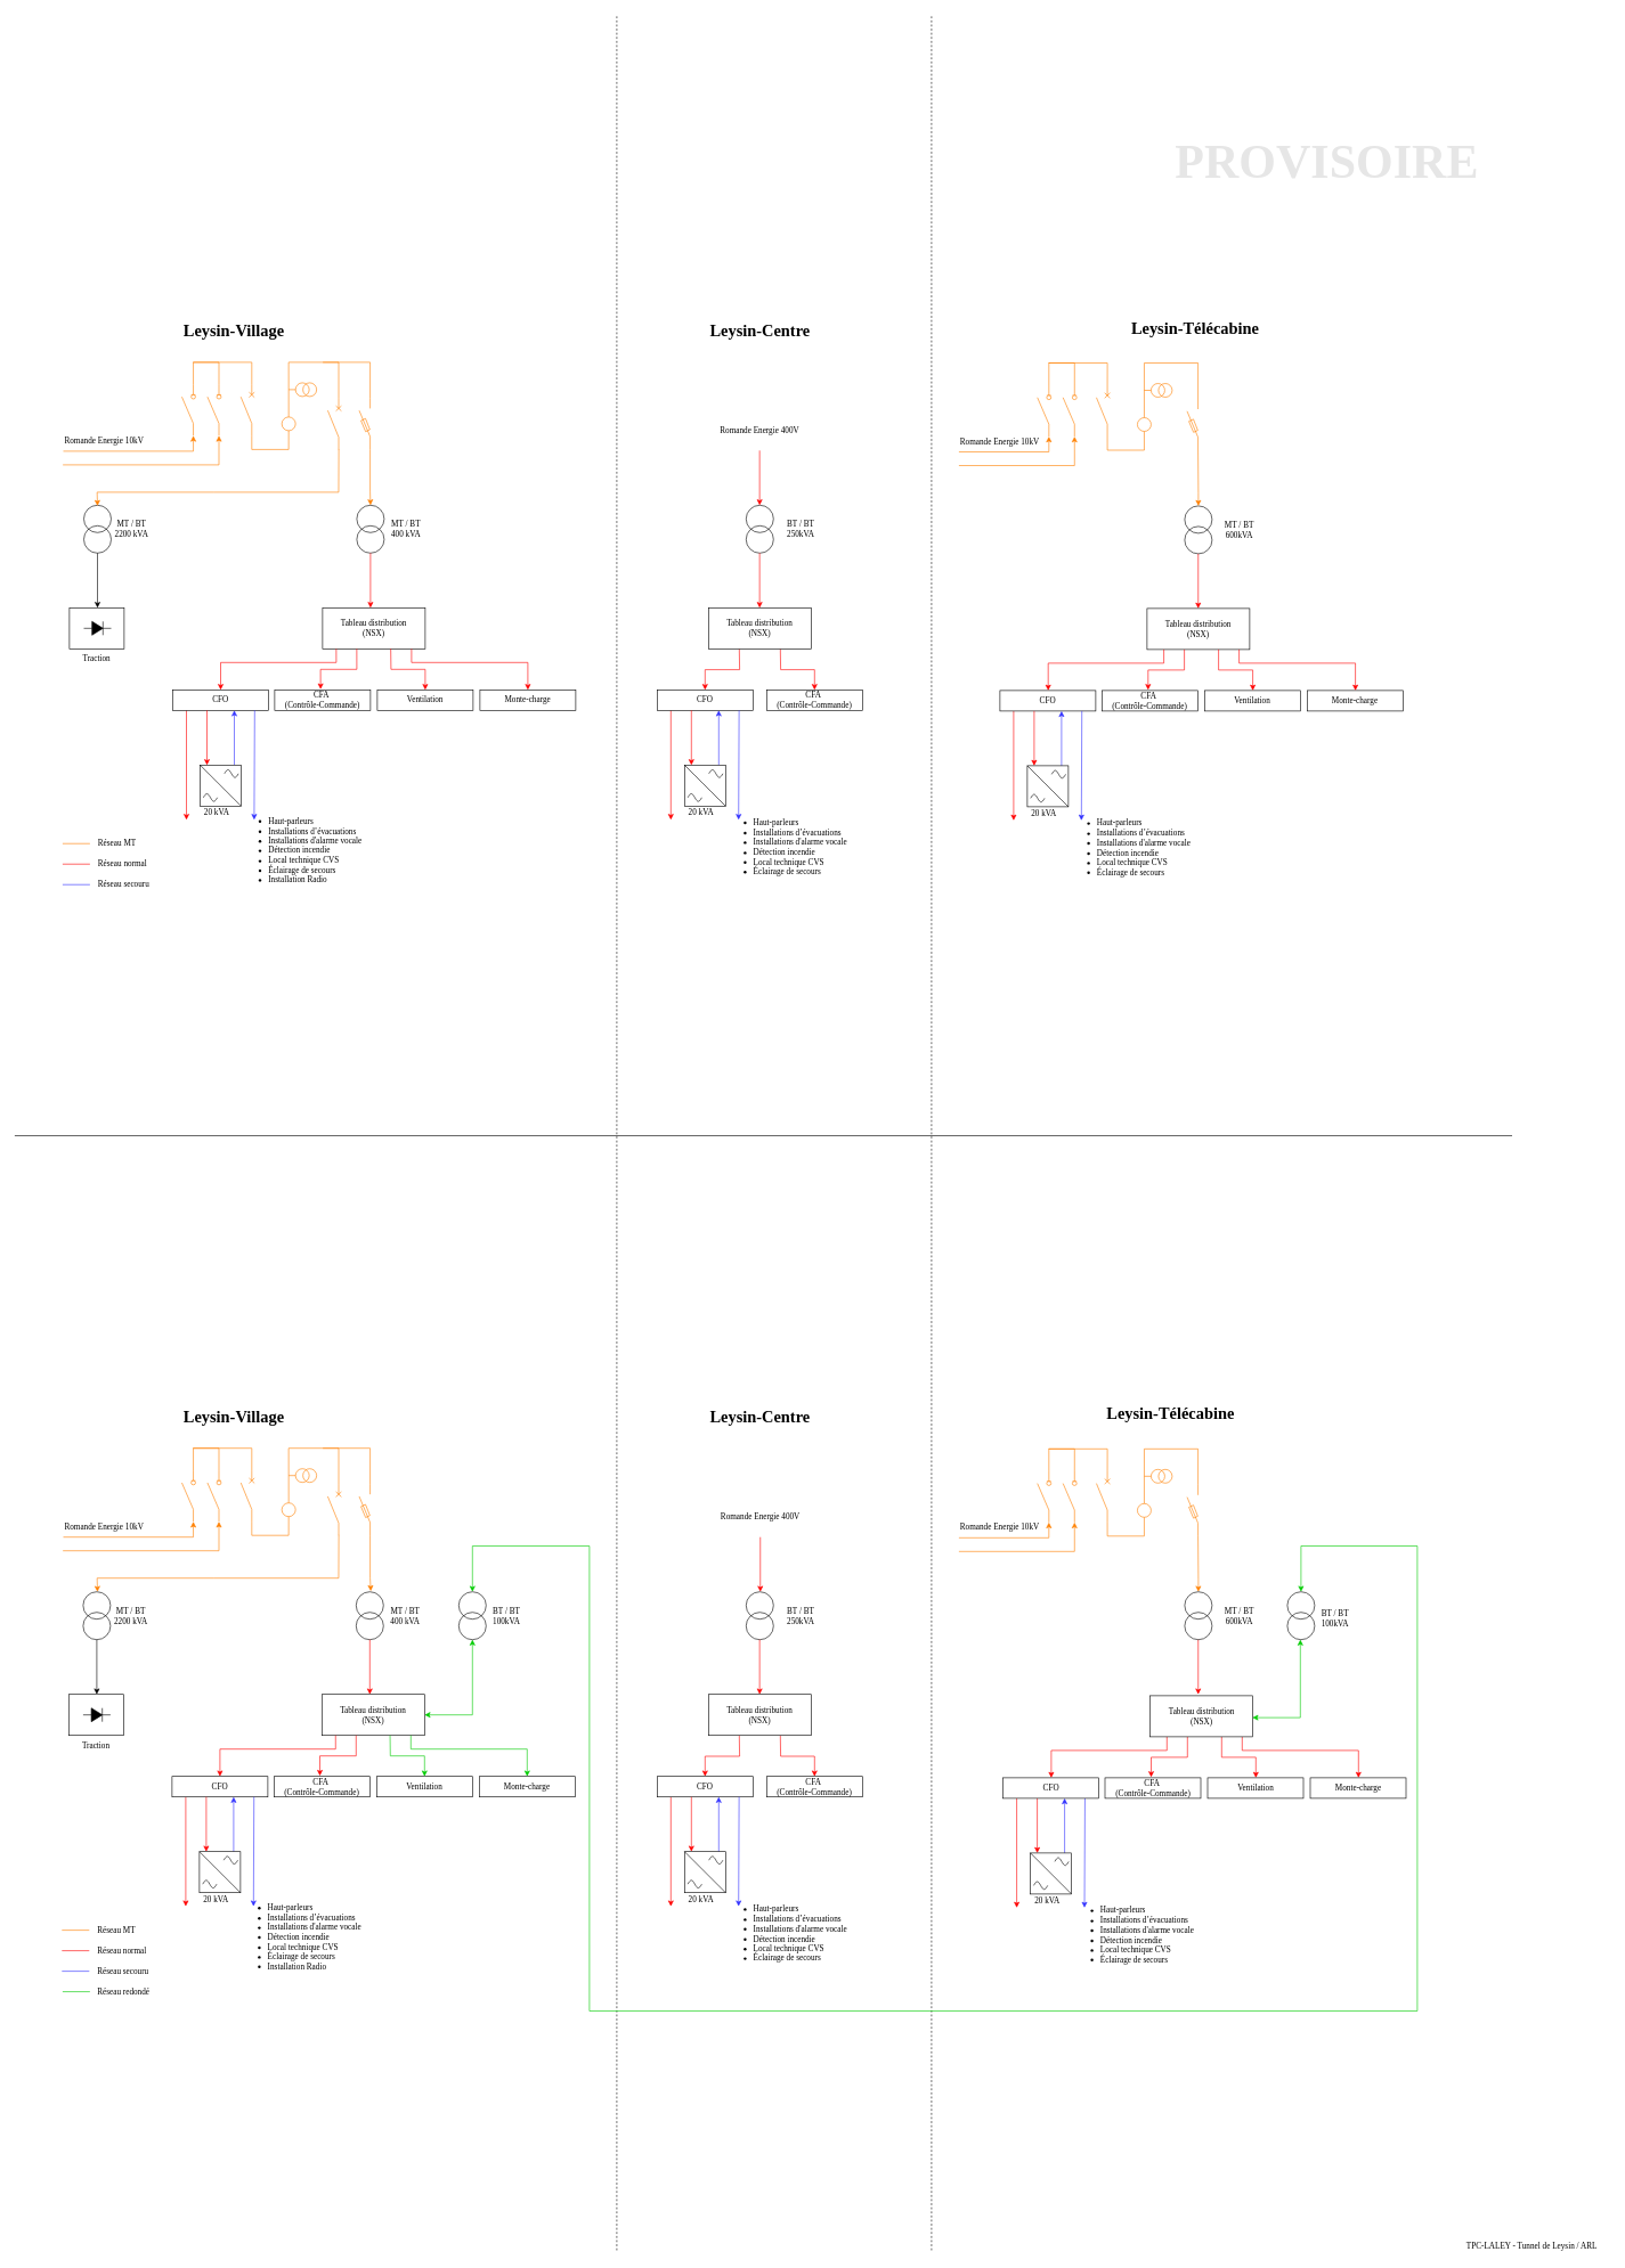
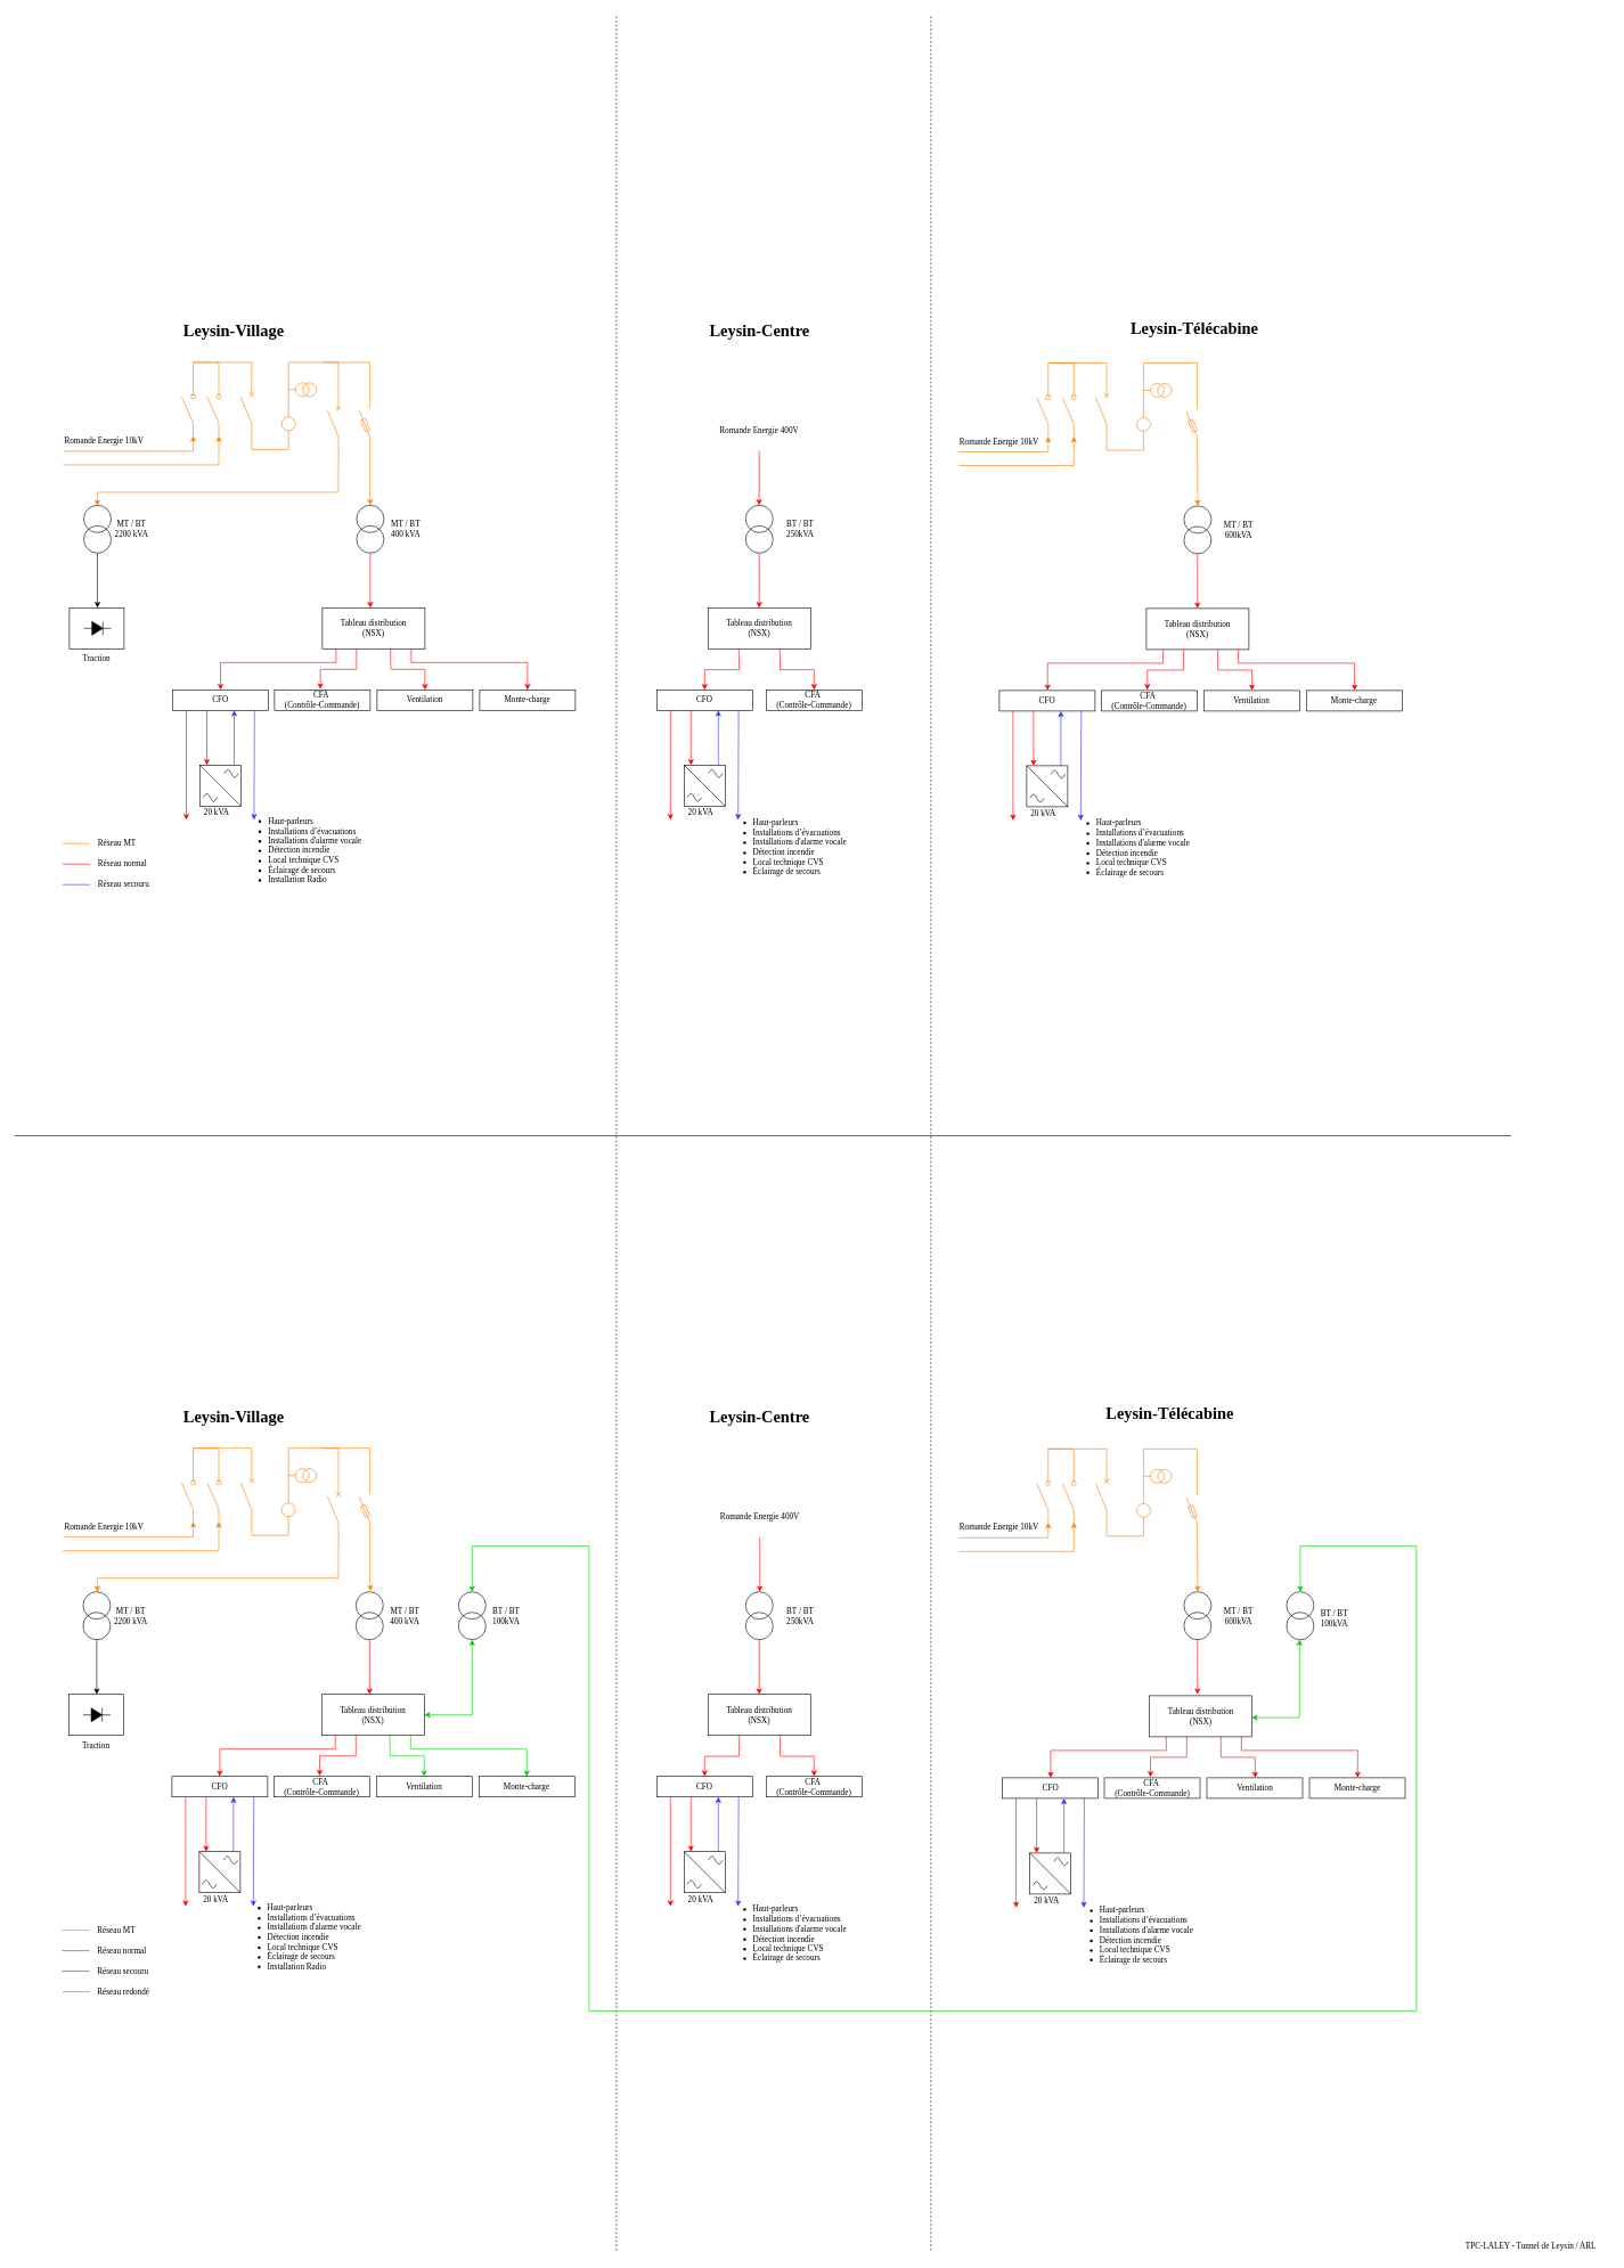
- <mxCell id="177" value="&lt;span style=&quot;color: rgb(230, 230, 230);&quot;&gt;&lt;font style=&quot;font-size: 70px;&quot;&gt;&lt;b&gt;PROVISOIRE&lt;/b&gt;&lt;/font&gt;&lt;/span&gt;" style="text;html=1;align=center;verticalAlign=middle;whiteSpace=wrap;rounded=0;fontFamily=Lucida Sans;" vertex="1" parent="1"><mxGeometry x="1704" y="190" width="470" height="90" as="geometry" /></mxCell>
